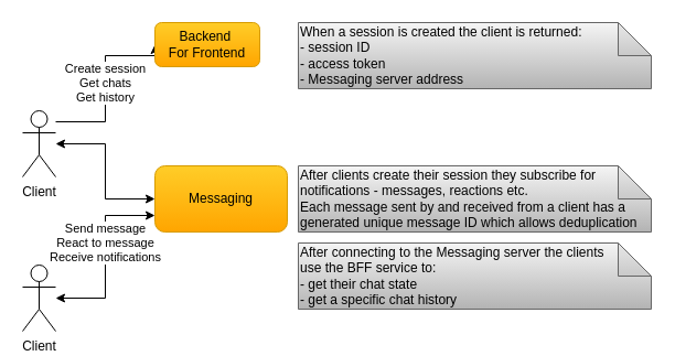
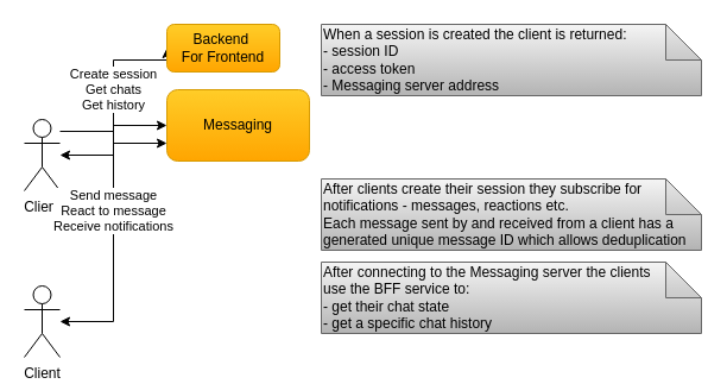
- <mxCell id="9" value="&lt;font style=&quot;font-size: 12px&quot;&gt;Messaging&lt;/font&gt;" style="rounded=1;whiteSpace=wrap;html=1;gradientColor=#ffa500;fillColor=#ffcd28;strokeColor=#d79b00;" parent="1" vertex="1"><mxGeometry x="140" y="150" width="120" height="60" as="geometry" /></mxCell>
+ <mxCell id="9" value="&lt;font style=&quot;font-size: 12px&quot;&gt;Messaging&lt;/font&gt;" style="rounded=1;whiteSpace=wrap;html=1;gradientColor=#ffa500;fillColor=#ffcd28;strokeColor=#d79b00;" parent="1" vertex="1"><mxGeometry x="140" y="75" width="120" height="60" as="geometry" /></mxCell>
